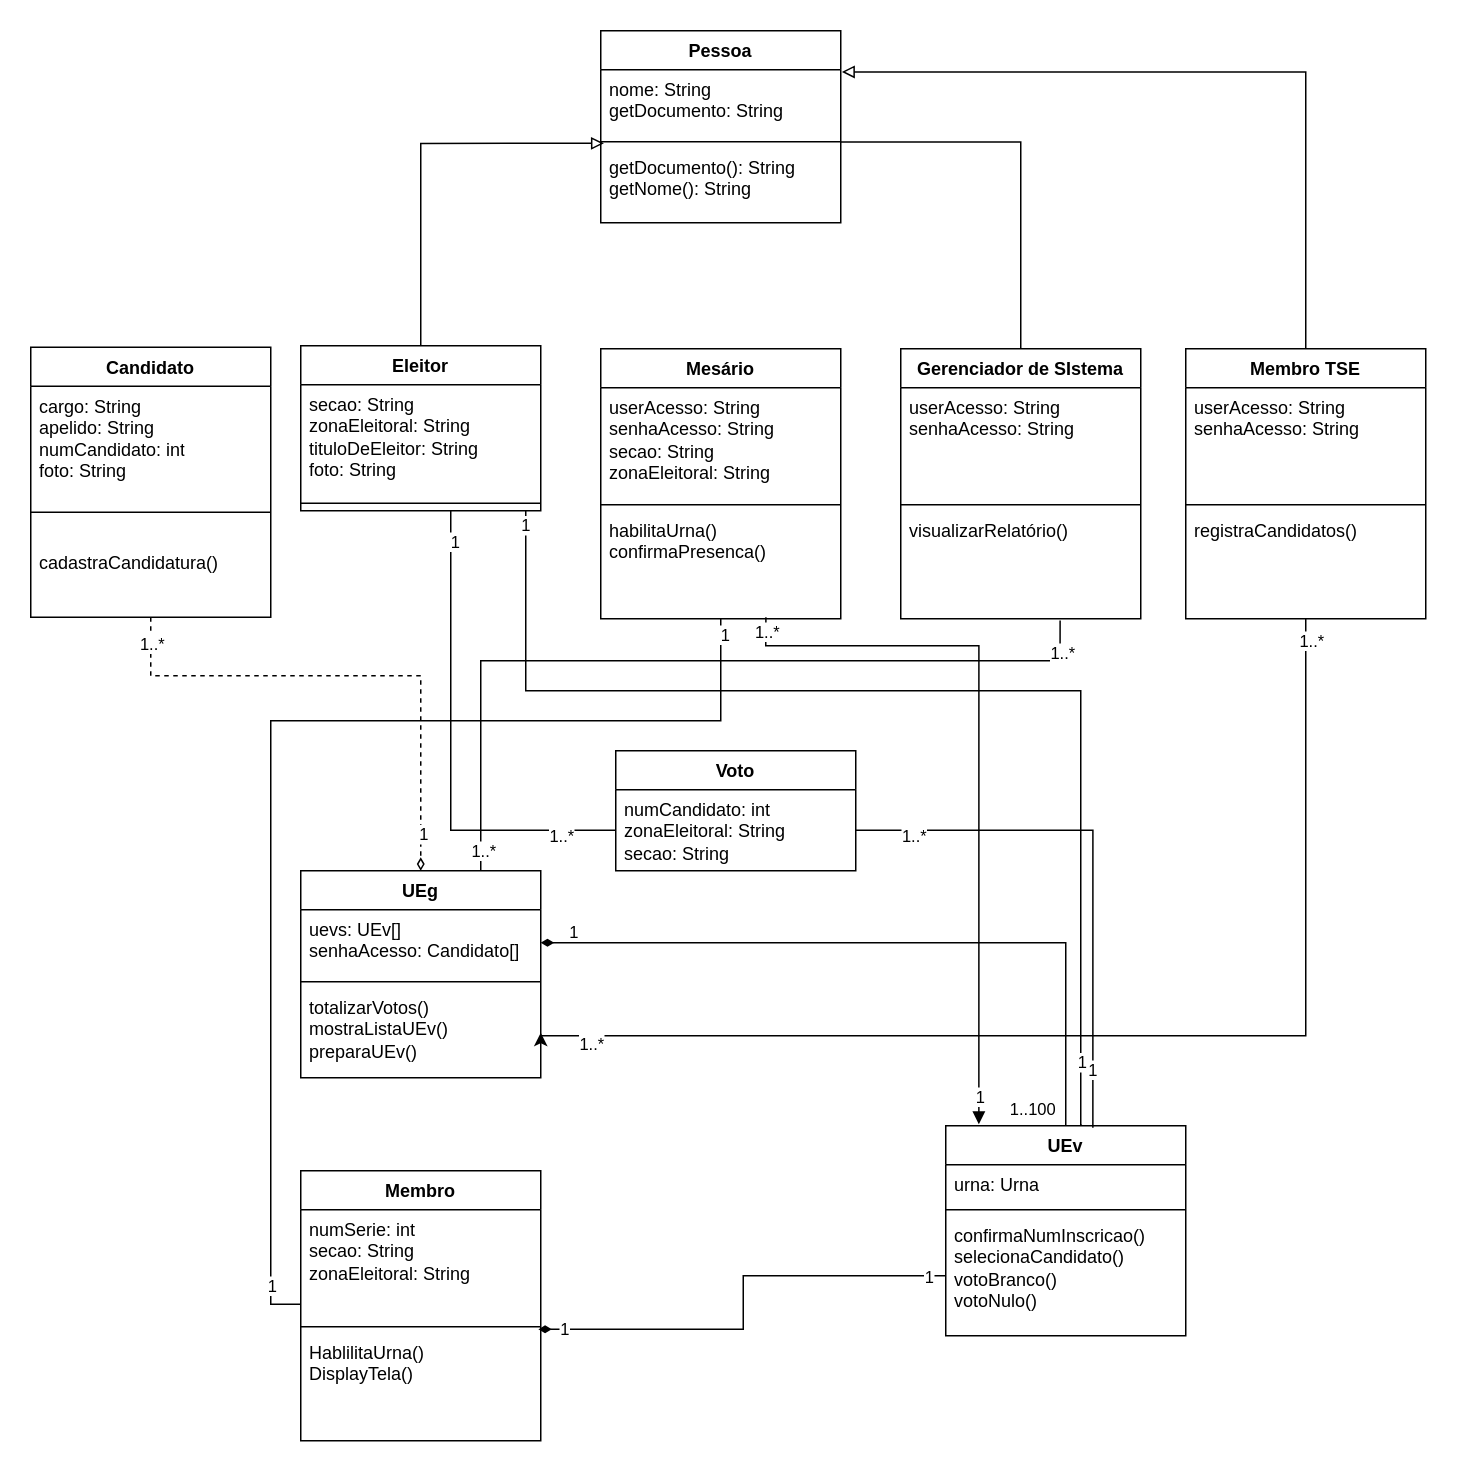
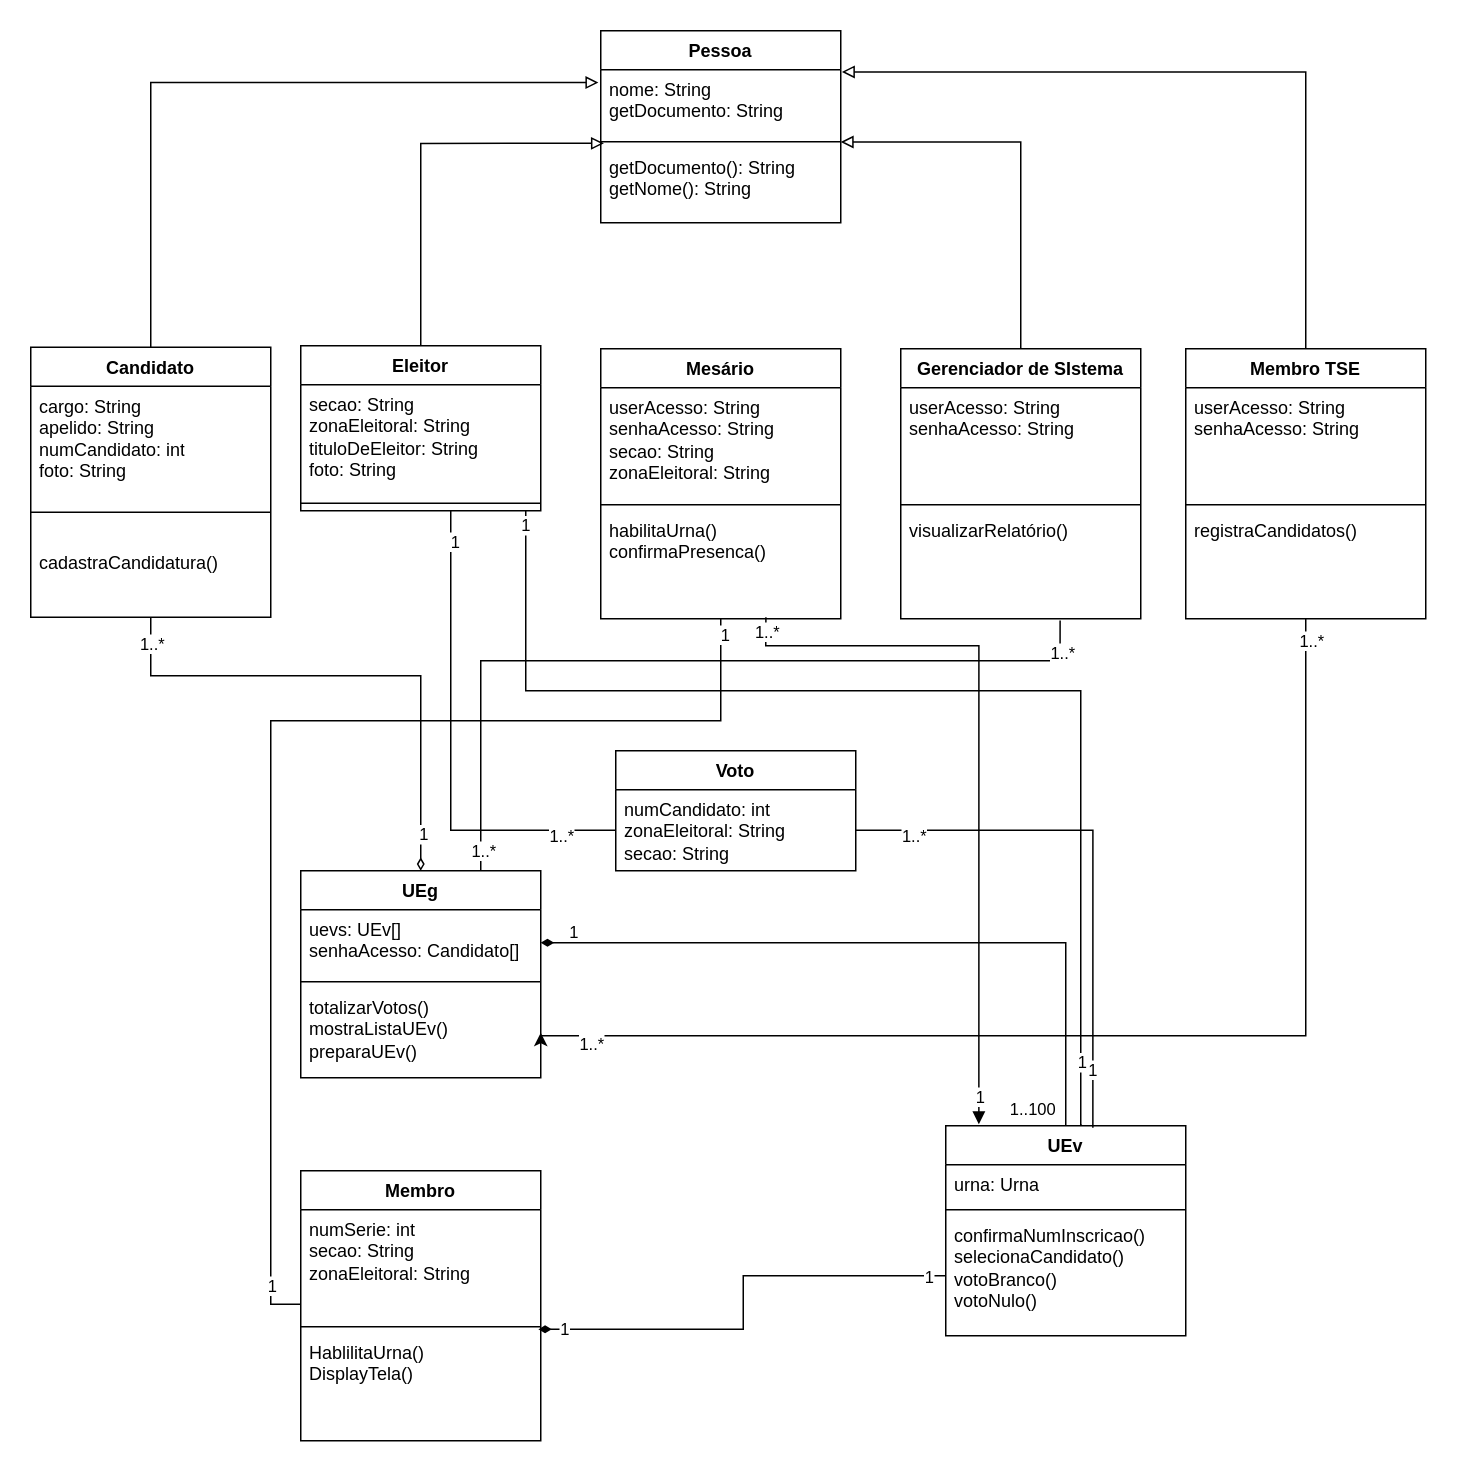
+ <mxCell id="53" style="edgeStyle=orthogonalEdgeStyle;rounded=0;orthogonalLoop=1;jettySize=auto;html=1;exitX=0.5;exitY=0;exitDx=0;exitDy=0;entryX=-0.01;entryY=0.194;entryDx=0;entryDy=0;entryPerimeter=0;endArrow=block;endFill=0;" edge="1" parent="1" source="49" target="30"><mxGeometry relative="1" as="geometry" /></mxCell>
- <mxCell id="24" style="edgeStyle=orthogonalEdgeStyle;rounded=0;orthogonalLoop=1;jettySize=auto;html=1;exitX=0.5;exitY=0;exitDx=0;exitDy=0;entryX=1;entryY=-0.077;entryDx=0;entryDy=0;endArrow=none;endFill=0;entryPerimeter=0;" edge="1" parent="1" source="25" target="32"><mxGeometry relative="1" as="geometry"><mxPoint x="540" y="73" as="targetPoint" /></mxGeometry></mxCell>
+ <mxCell id="24" style="edgeStyle=orthogonalEdgeStyle;rounded=0;orthogonalLoop=1;jettySize=auto;html=1;exitX=0.5;exitY=0;exitDx=0;exitDy=0;entryX=1;entryY=-0.077;entryDx=0;entryDy=0;endArrow=block;endFill=0;entryPerimeter=0;" edge="1" parent="1" source="25" target="32"><mxGeometry relative="1" as="geometry"><mxPoint x="540" y="73" as="targetPoint" /></mxGeometry></mxCell>
- <mxCell id="46" style="edgeStyle=orthogonalEdgeStyle;rounded=0;orthogonalLoop=1;jettySize=auto;html=1;entryX=0.5;entryY=0;entryDx=0;entryDy=0;endArrow=diamondThin;endFill=0;dashed=1;" edge="1" parent="1" source="49" target="40"><mxGeometry relative="1" as="geometry"><Array as="points"><mxPoint x="100" y="450" /><mxPoint x="280" y="450" /></Array></mxGeometry></mxCell>
+ <mxCell id="46" style="edgeStyle=orthogonalEdgeStyle;rounded=0;orthogonalLoop=1;jettySize=auto;html=1;entryX=0.5;entryY=0;entryDx=0;entryDy=0;endArrow=diamondThin;endFill=0;" edge="1" parent="1" source="49" target="40"><mxGeometry relative="1" as="geometry"><Array as="points"><mxPoint x="100" y="450" /><mxPoint x="280" y="450" /></Array></mxGeometry></mxCell>
